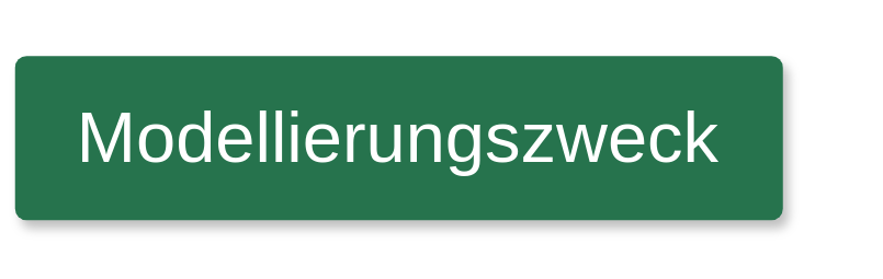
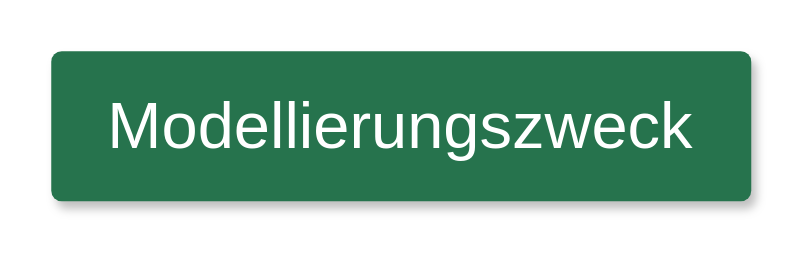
- <mxCell id="2" value="Modellierungszweck" style="rounded=1;whiteSpace=wrap;html=1;shadow=1;labelBackgroundColor=none;strokeColor=none;strokeWidth=3;fillColor=#26734D;fontFamily=Helvetica;fontSize=26;fontColor=#ffffff;align=center;spacing=5;fontStyle=0;arcSize=7;perimeterSpacing=2;" vertex="1" parent="1"><mxGeometry x="5" y="20" width="280" height="60" as="geometry" /></mxCell>
+ <mxCell id="2" value="Modellierungszweck" style="rounded=1;whiteSpace=wrap;html=1;shadow=1;labelBackgroundColor=none;strokeColor=none;strokeWidth=3;fillColor=#26734D;fontFamily=Helvetica;fontSize=26;fontColor=#ffffff;align=center;spacing=5;fontStyle=0;arcSize=7;perimeterSpacing=2;" vertex="1" parent="1"><mxGeometry x="20" y="20" width="280" height="60" as="geometry" /></mxCell>
